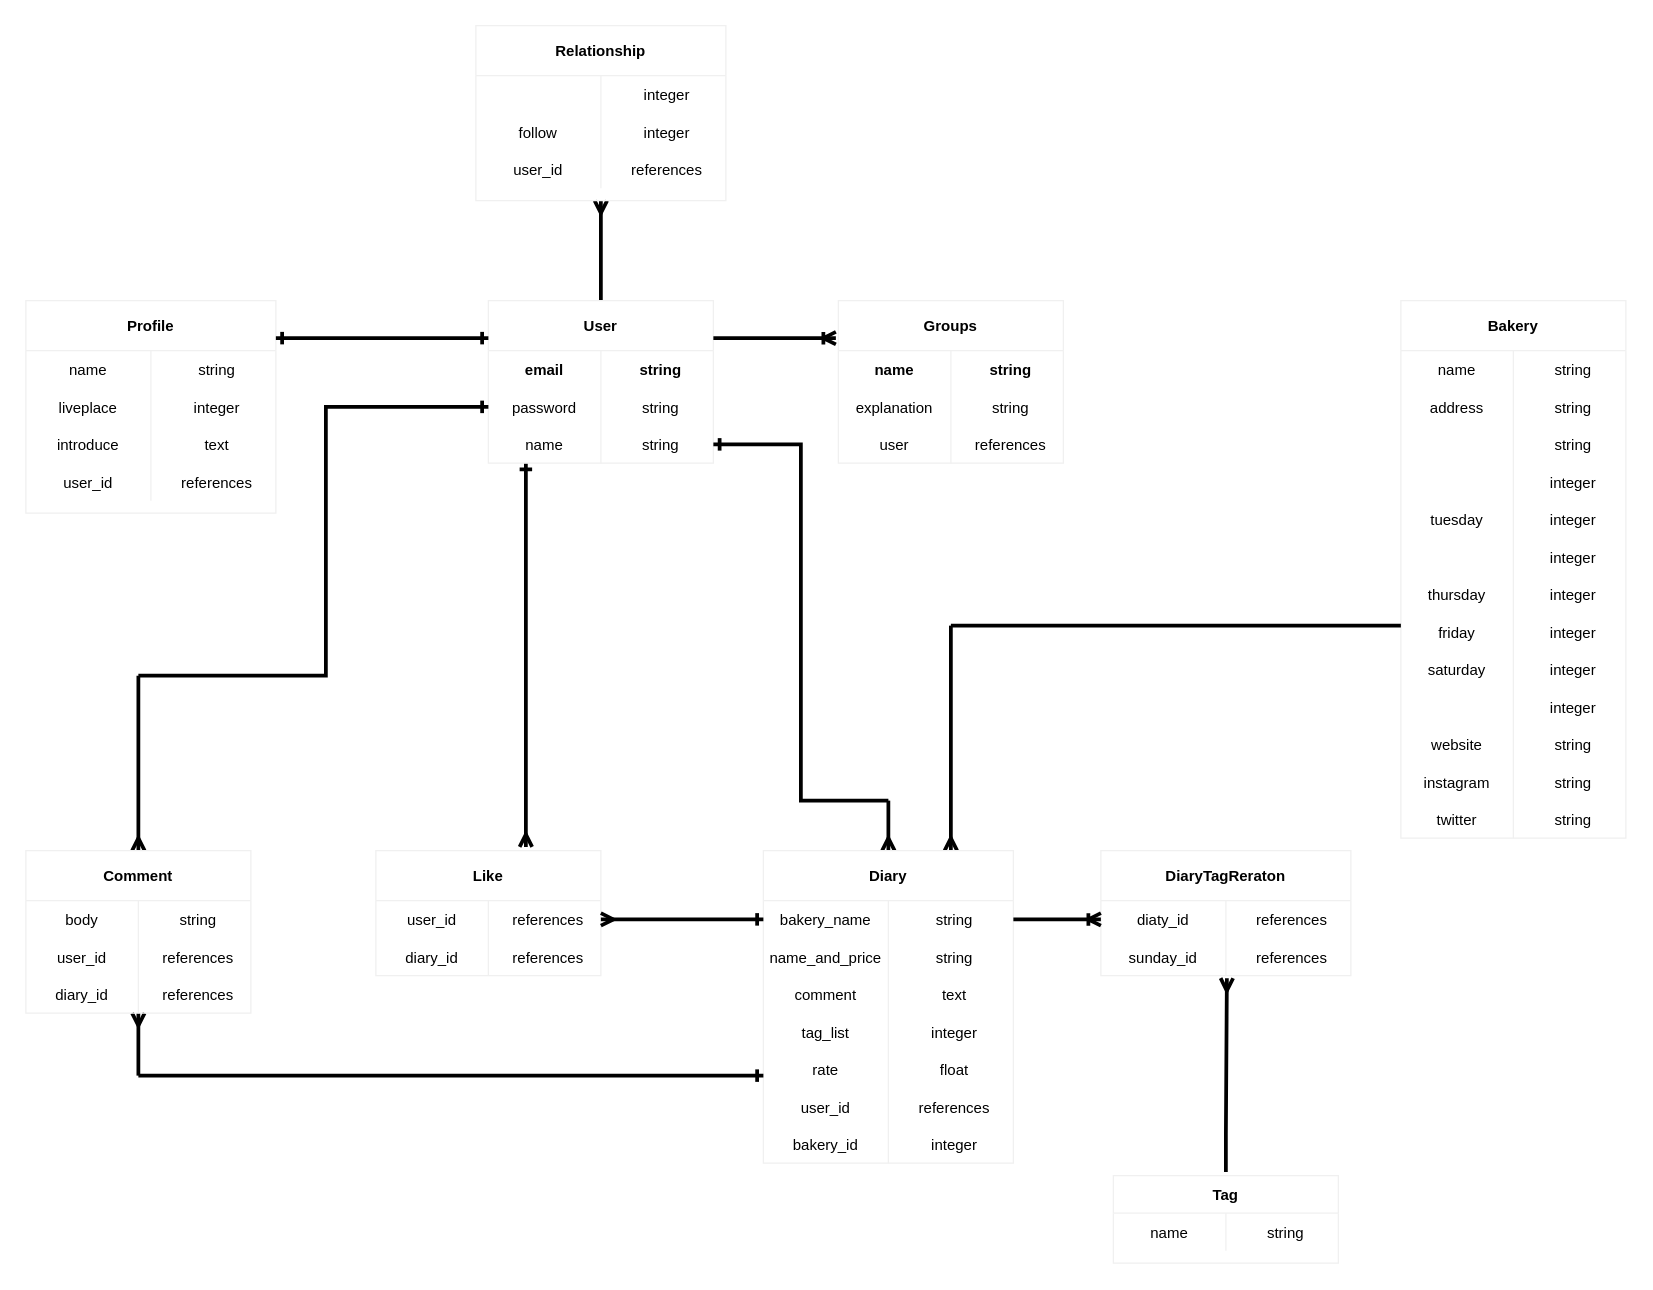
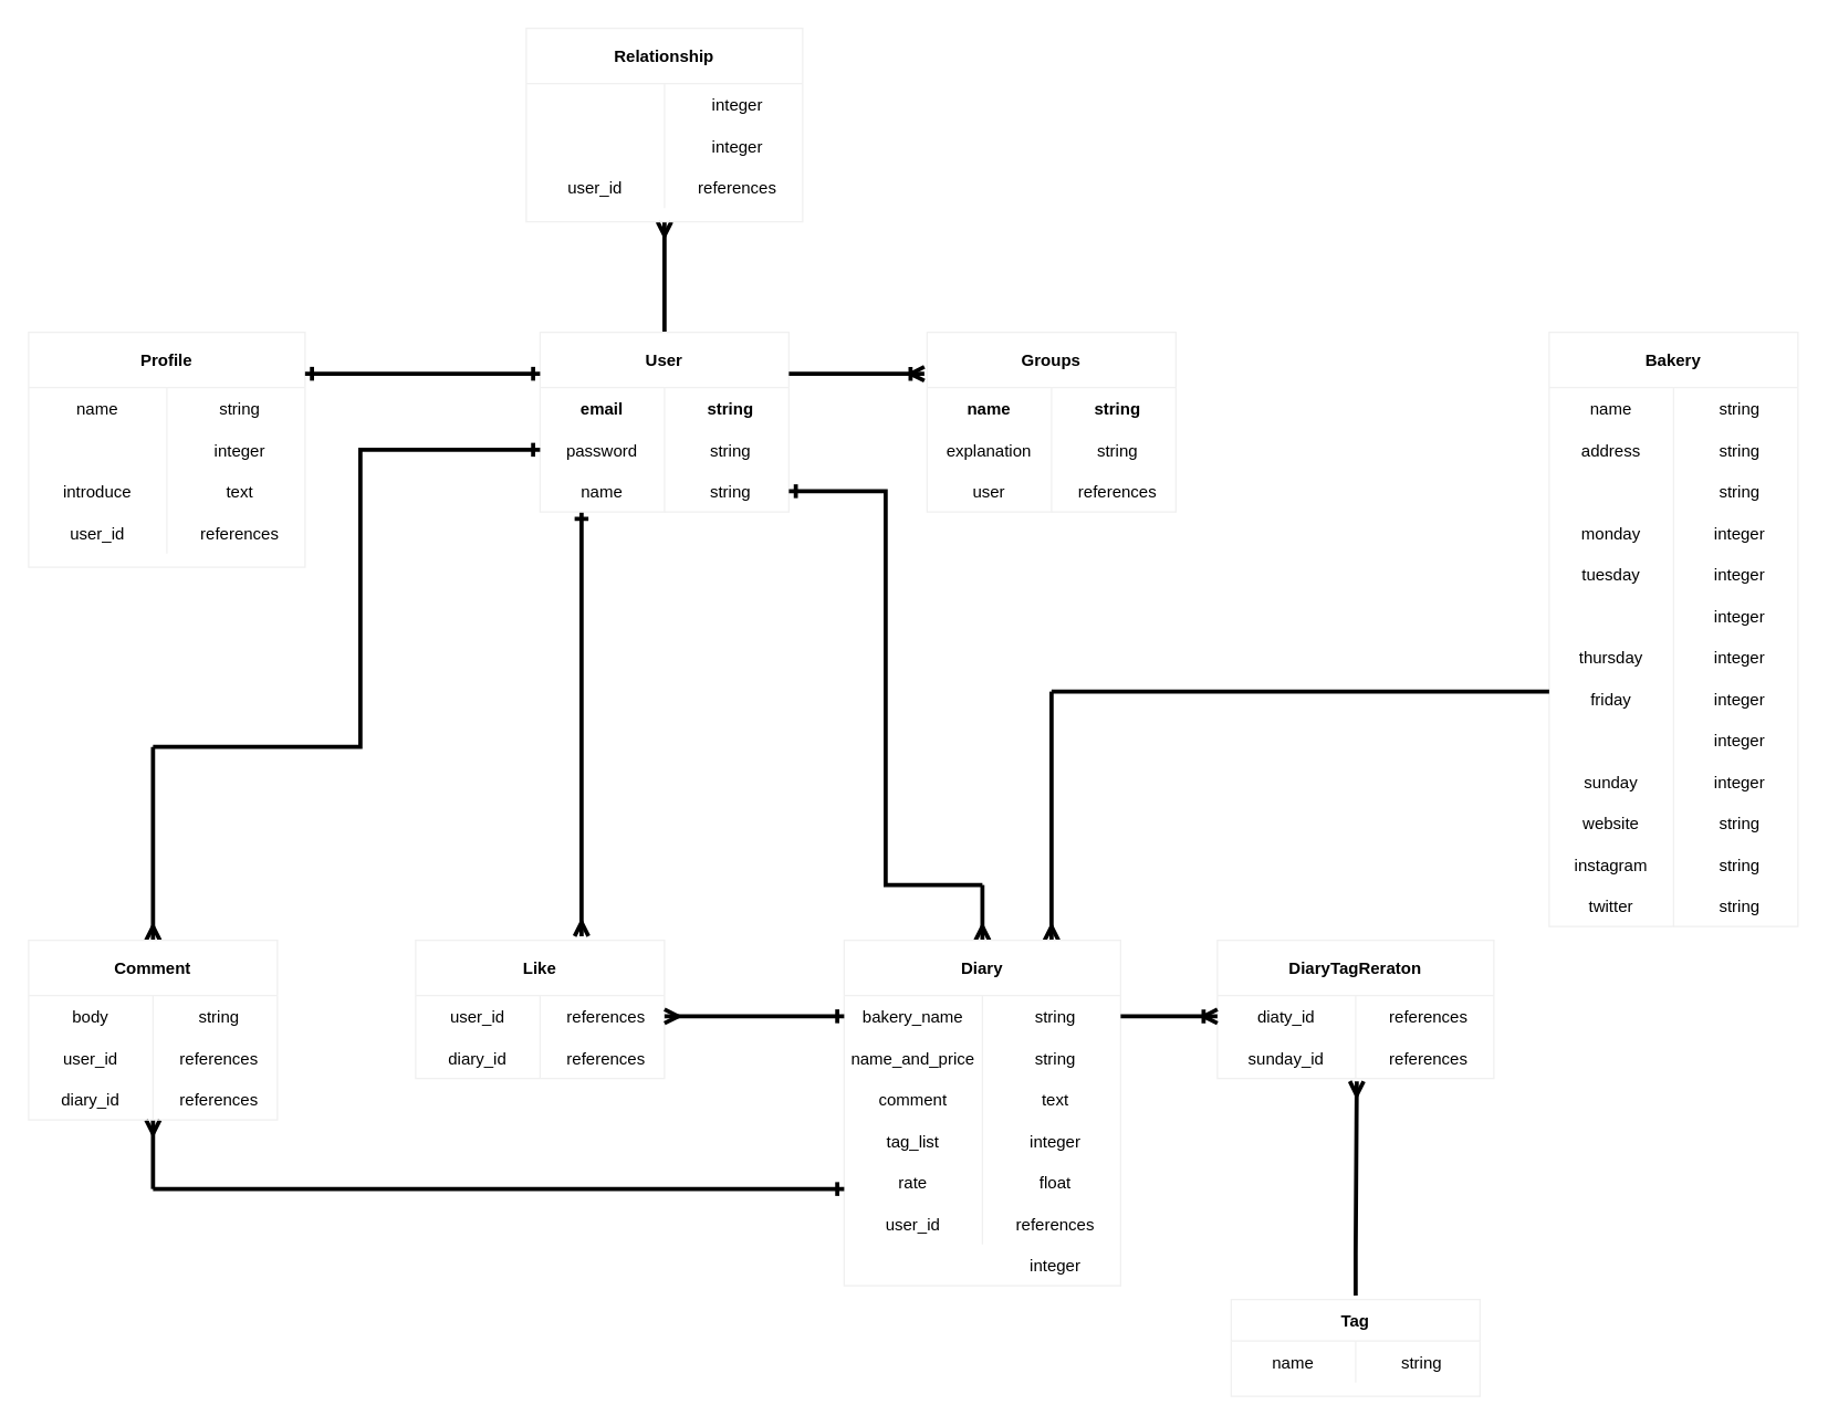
- <mxCell id="132" value="follow" style="shape=partialRectangle;connectable=0;fillColor=none;top=0;left=0;bottom=0;right=0;editable=1;overflow=hidden;" parent="131" vertex="1"><mxGeometry width="100" height="30" as="geometry" /></mxCell>
- <mxCell id="57" value="liveplace" style="shape=partialRectangle;connectable=0;fillColor=none;top=0;left=0;bottom=0;right=0;editable=1;overflow=hidden;" parent="56" vertex="1"><mxGeometry width="100" height="30" as="geometry" /></mxCell>
+ <mxCell id="24" value="monday" style="shape=partialRectangle;connectable=0;fillColor=none;top=0;left=0;bottom=0;right=0;fontStyle=0;overflow=hidden;" parent="23" vertex="1"><mxGeometry width="90" height="30" as="geometry" /></mxCell>
- <mxCell id="38" value="saturday" style="shape=partialRectangle;connectable=0;fillColor=none;top=0;left=0;bottom=0;right=0;fontStyle=0;overflow=hidden;" parent="37" vertex="1"><mxGeometry width="90" height="30" as="geometry" /></mxCell>
+ <mxCell id="41" value="sunday" style="shape=partialRectangle;connectable=0;fillColor=none;top=0;left=0;bottom=0;right=0;fontStyle=0;overflow=hidden;" parent="40" vertex="1"><mxGeometry width="90" height="30" as="geometry" /></mxCell>
- <mxCell id="107" value="bakery_id" style="shape=partialRectangle;connectable=0;fillColor=none;top=0;left=0;bottom=0;right=0;fontStyle=0;overflow=hidden;" parent="106" vertex="1"><mxGeometry width="100" height="30" as="geometry" /></mxCell>
